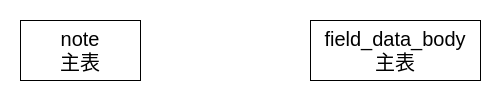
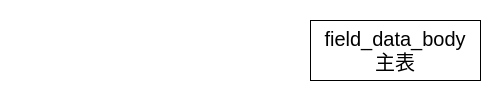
- <mxCell id="2" value="&lt;div&gt;&lt;font style=&quot;font-size: 20px&quot;&gt;note&lt;/font&gt;&lt;/div&gt;&lt;div&gt;&lt;font style=&quot;font-size: 20px&quot;&gt;主表&lt;br&gt;&lt;/font&gt;&lt;/div&gt;" style="rounded=0;whiteSpace=wrap;html=1;" vertex="1" parent="1"><mxGeometry x="20" y="20" width="120" height="60" as="geometry" /></mxCell>
